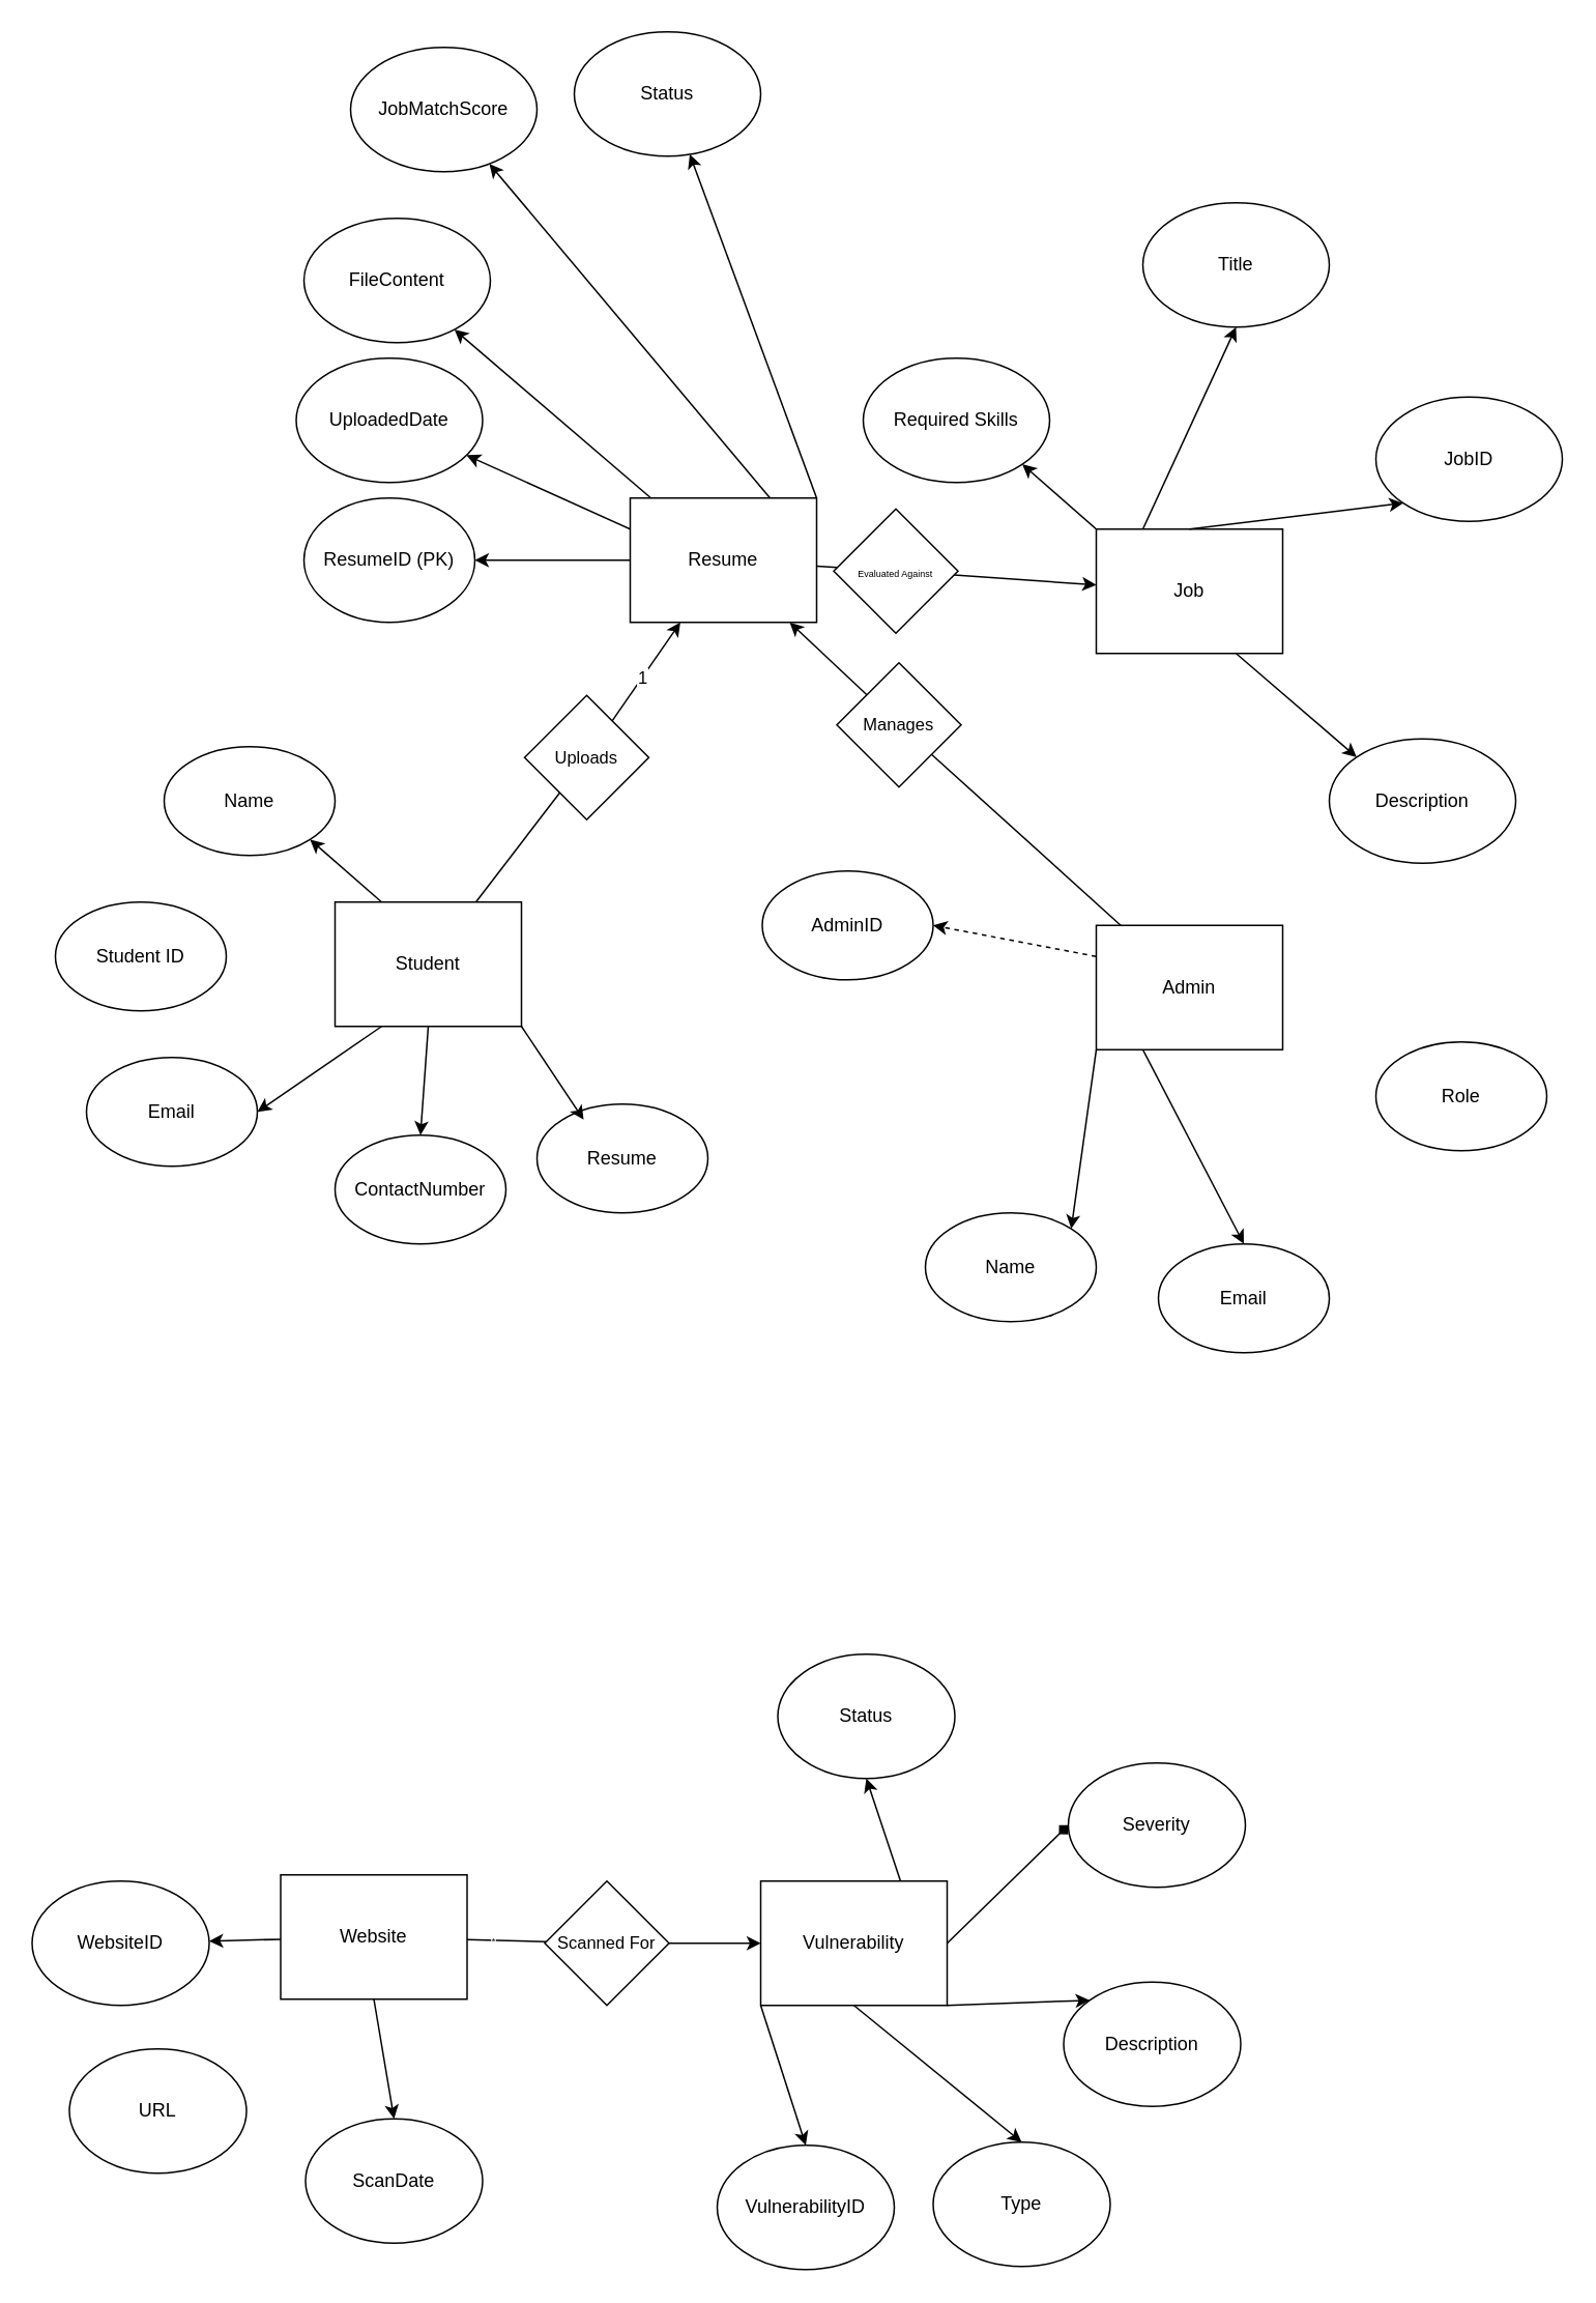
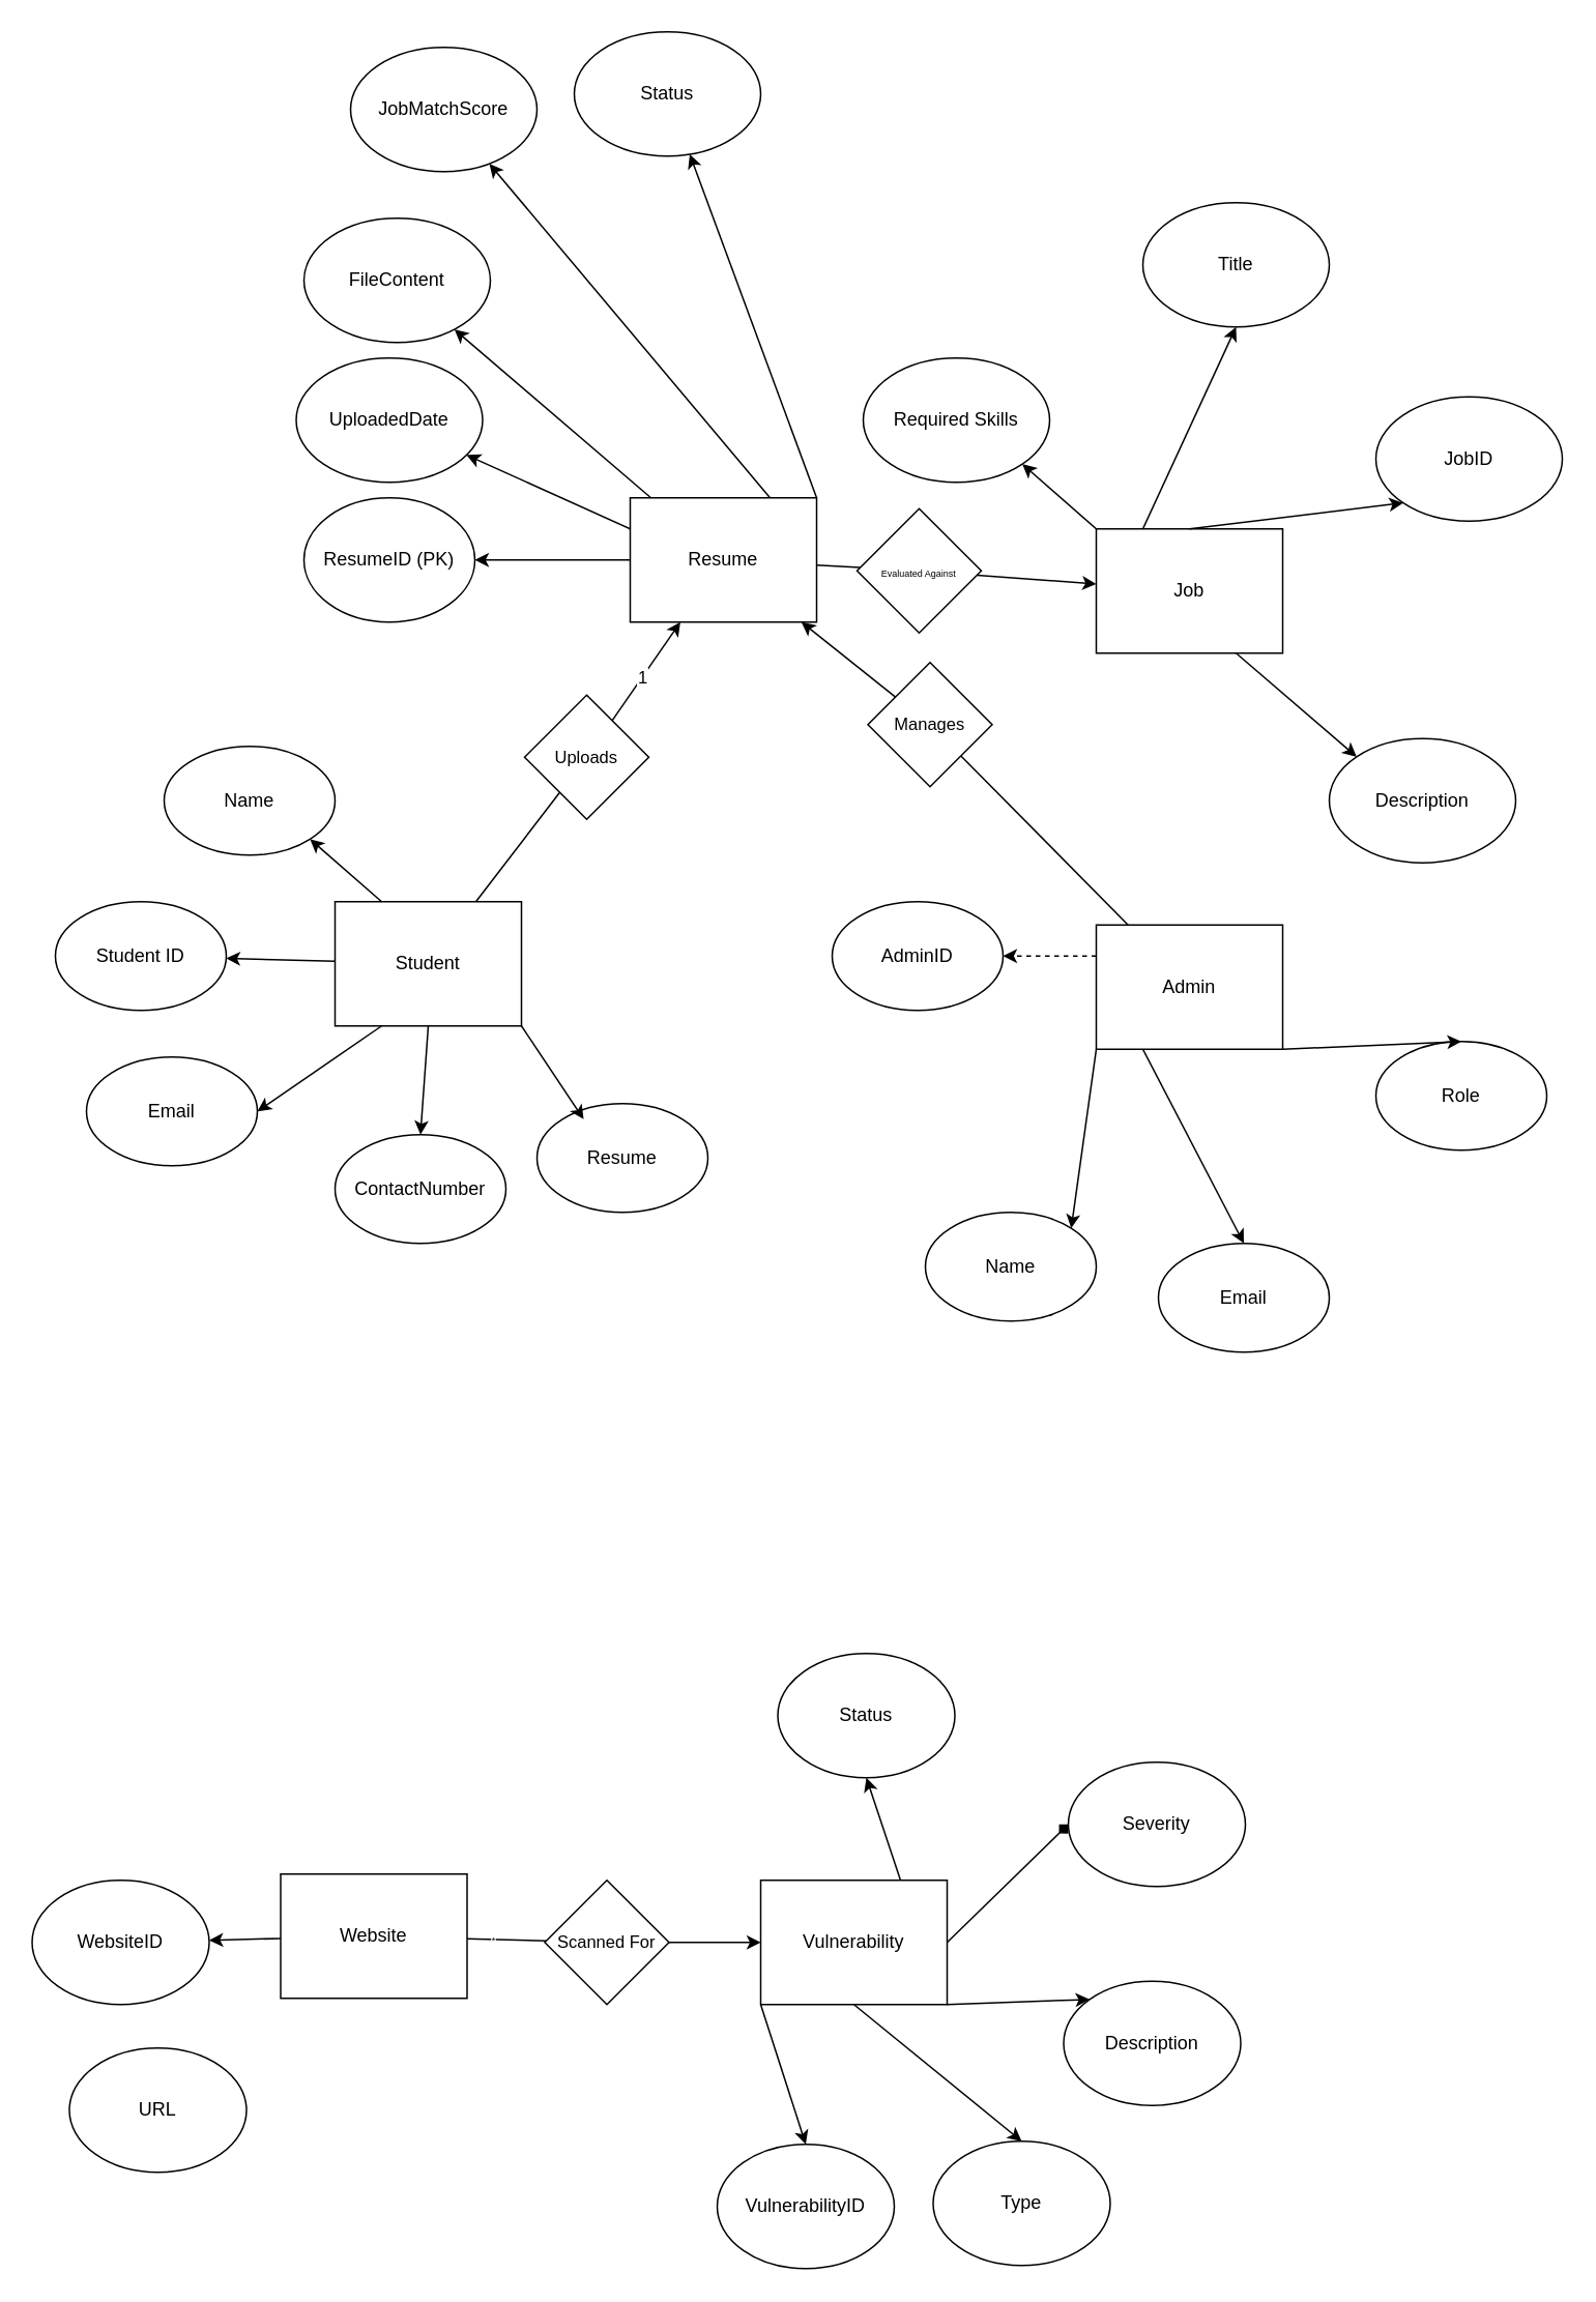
- <mxCell id="69" value="&lt;span style=&quot;color: rgb(0, 0, 0); font-family: Helvetica; font-style: normal; font-variant-ligatures: normal; font-variant-caps: normal; font-weight: 400; letter-spacing: normal; orphans: 2; text-align: center; text-indent: 0px; text-transform: none; widows: 2; word-spacing: 0px; -webkit-text-stroke-width: 0px; text-decoration-thickness: initial; text-decoration-style: initial; text-decoration-color: initial; float: none; display: inline !important;&quot;&gt;&lt;font style=&quot;font-size: 6px;&quot;&gt;Evaluated Against&lt;/font&gt;&lt;/span&gt;" style="rhombus;whiteSpace=wrap;html=1;labelBackgroundColor=#FFFFFF;labelBorderColor=none;strokeColor=#000000;fontColor=#000000;fillColor=none;gradientColor=none;" vertex="1" parent="1"><mxGeometry x="536" y="327" width="80" height="80" as="geometry" /></mxCell>
+ <mxCell id="69" value="&lt;span style=&quot;color: rgb(0, 0, 0); font-family: Helvetica; font-style: normal; font-variant-ligatures: normal; font-variant-caps: normal; font-weight: 400; letter-spacing: normal; orphans: 2; text-align: center; text-indent: 0px; text-transform: none; widows: 2; word-spacing: 0px; -webkit-text-stroke-width: 0px; text-decoration-thickness: initial; text-decoration-style: initial; text-decoration-color: initial; float: none; display: inline !important;&quot;&gt;&lt;font style=&quot;font-size: 6px;&quot;&gt;Evaluated Against&lt;/font&gt;&lt;/span&gt;" style="rhombus;whiteSpace=wrap;html=1;labelBackgroundColor=#FFFFFF;labelBorderColor=none;strokeColor=#000000;fontColor=#000000;fillColor=none;gradientColor=none;" vertex="1" parent="1"><mxGeometry x="551" y="327" width="80" height="80" as="geometry" /></mxCell>
- <mxCell id="67" value="&lt;span style=&quot;font-size: 11px;&quot;&gt;Manages&lt;/span&gt;" style="rhombus;whiteSpace=wrap;html=1;labelBackgroundColor=#FFFFFF;labelBorderColor=none;strokeColor=#000000;fontColor=#000000;fillColor=none;gradientColor=none;" vertex="1" parent="1"><mxGeometry x="538" y="426" width="80" height="80" as="geometry" /></mxCell>
+ <mxCell id="67" value="&lt;span style=&quot;font-size: 11px;&quot;&gt;Manages&lt;/span&gt;" style="rhombus;whiteSpace=wrap;html=1;labelBackgroundColor=#FFFFFF;labelBorderColor=none;strokeColor=#000000;fontColor=#000000;fillColor=none;gradientColor=none;" vertex="1" parent="1"><mxGeometry x="558" y="426" width="80" height="80" as="geometry" /></mxCell>
- <mxCell id="48" value="AdminID" style="ellipse;whiteSpace=wrap;html=1;fontColor=#000000;labelBackgroundColor=none;strokeColor=#000000;labelBorderColor=none;fillColor=none;" vertex="1" parent="1"><mxGeometry x="490" y="560" width="110" height="70" as="geometry" /></mxCell>
+ <mxCell id="48" value="AdminID" style="ellipse;whiteSpace=wrap;html=1;fontColor=#000000;labelBackgroundColor=none;strokeColor=#000000;labelBorderColor=none;fillColor=none;" vertex="1" parent="1"><mxGeometry x="535" y="580" width="110" height="70" as="geometry" /></mxCell>
+ <mxCell id="2" value="" style="edgeStyle=none;html=1;fontColor=#000000;labelBackgroundColor=none;strokeColor=#000000;labelBorderColor=none;" edge="1" parent="1" source="7" target="43"><mxGeometry relative="1" as="geometry" /></mxCell>
+ <mxCell id="31" style="edgeStyle=none;html=1;exitX=1;exitY=1;exitDx=0;exitDy=0;entryX=0.5;entryY=0;entryDx=0;entryDy=0;fontColor=#000000;labelBackgroundColor=none;strokeColor=#000000;labelBorderColor=none;" edge="1" parent="1" source="32" target="49"><mxGeometry relative="1" as="geometry" /></mxCell>
- <mxCell id="20" style="edgeStyle=none;html=1;exitX=0.5;exitY=1;exitDx=0;exitDy=0;entryX=0.5;entryY=0;entryDx=0;entryDy=0;labelBackgroundColor=none;labelBorderColor=none;strokeColor=#000000;fontColor=#000000;" edge="1" parent="1" source="21" target="57"><mxGeometry relative="1" as="geometry" /></mxCell>
- <mxCell id="57" value="ScanDate" style="ellipse;whiteSpace=wrap;html=1;fillColor=none;strokeColor=#000000;fontColor=#000000;" vertex="1" parent="1"><mxGeometry x="196" y="1363" width="114" height="80" as="geometry" /></mxCell>
